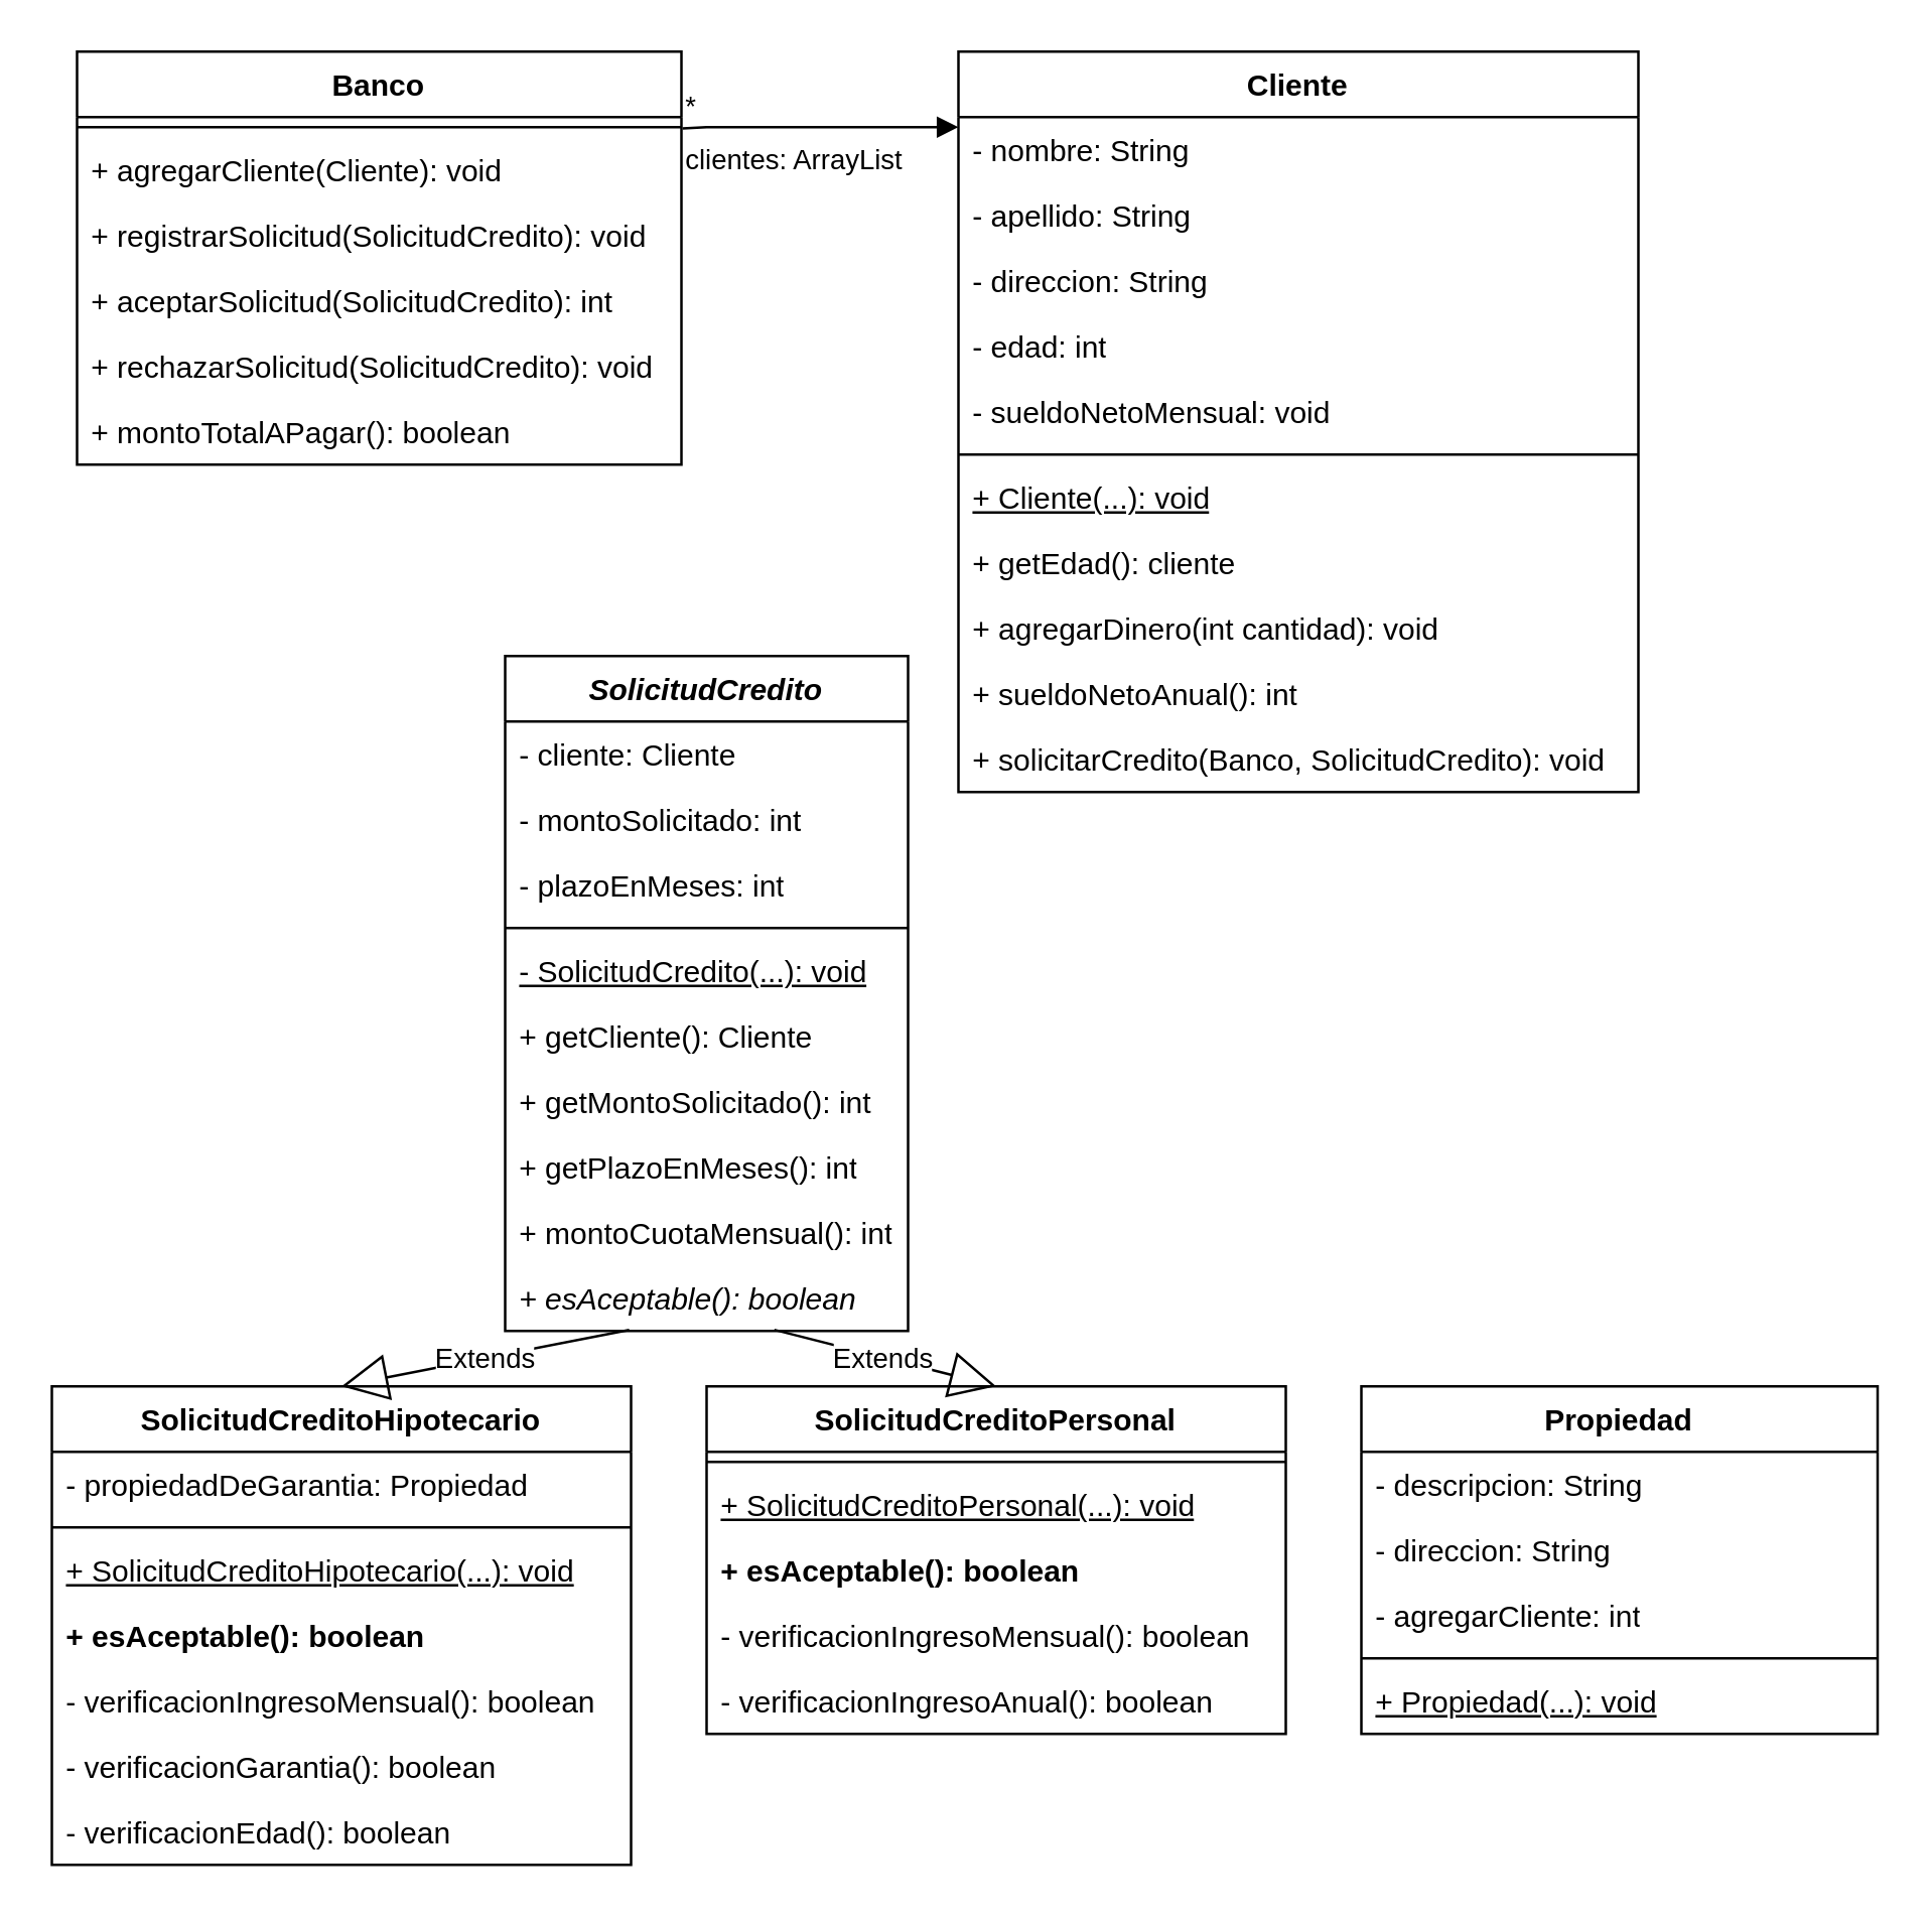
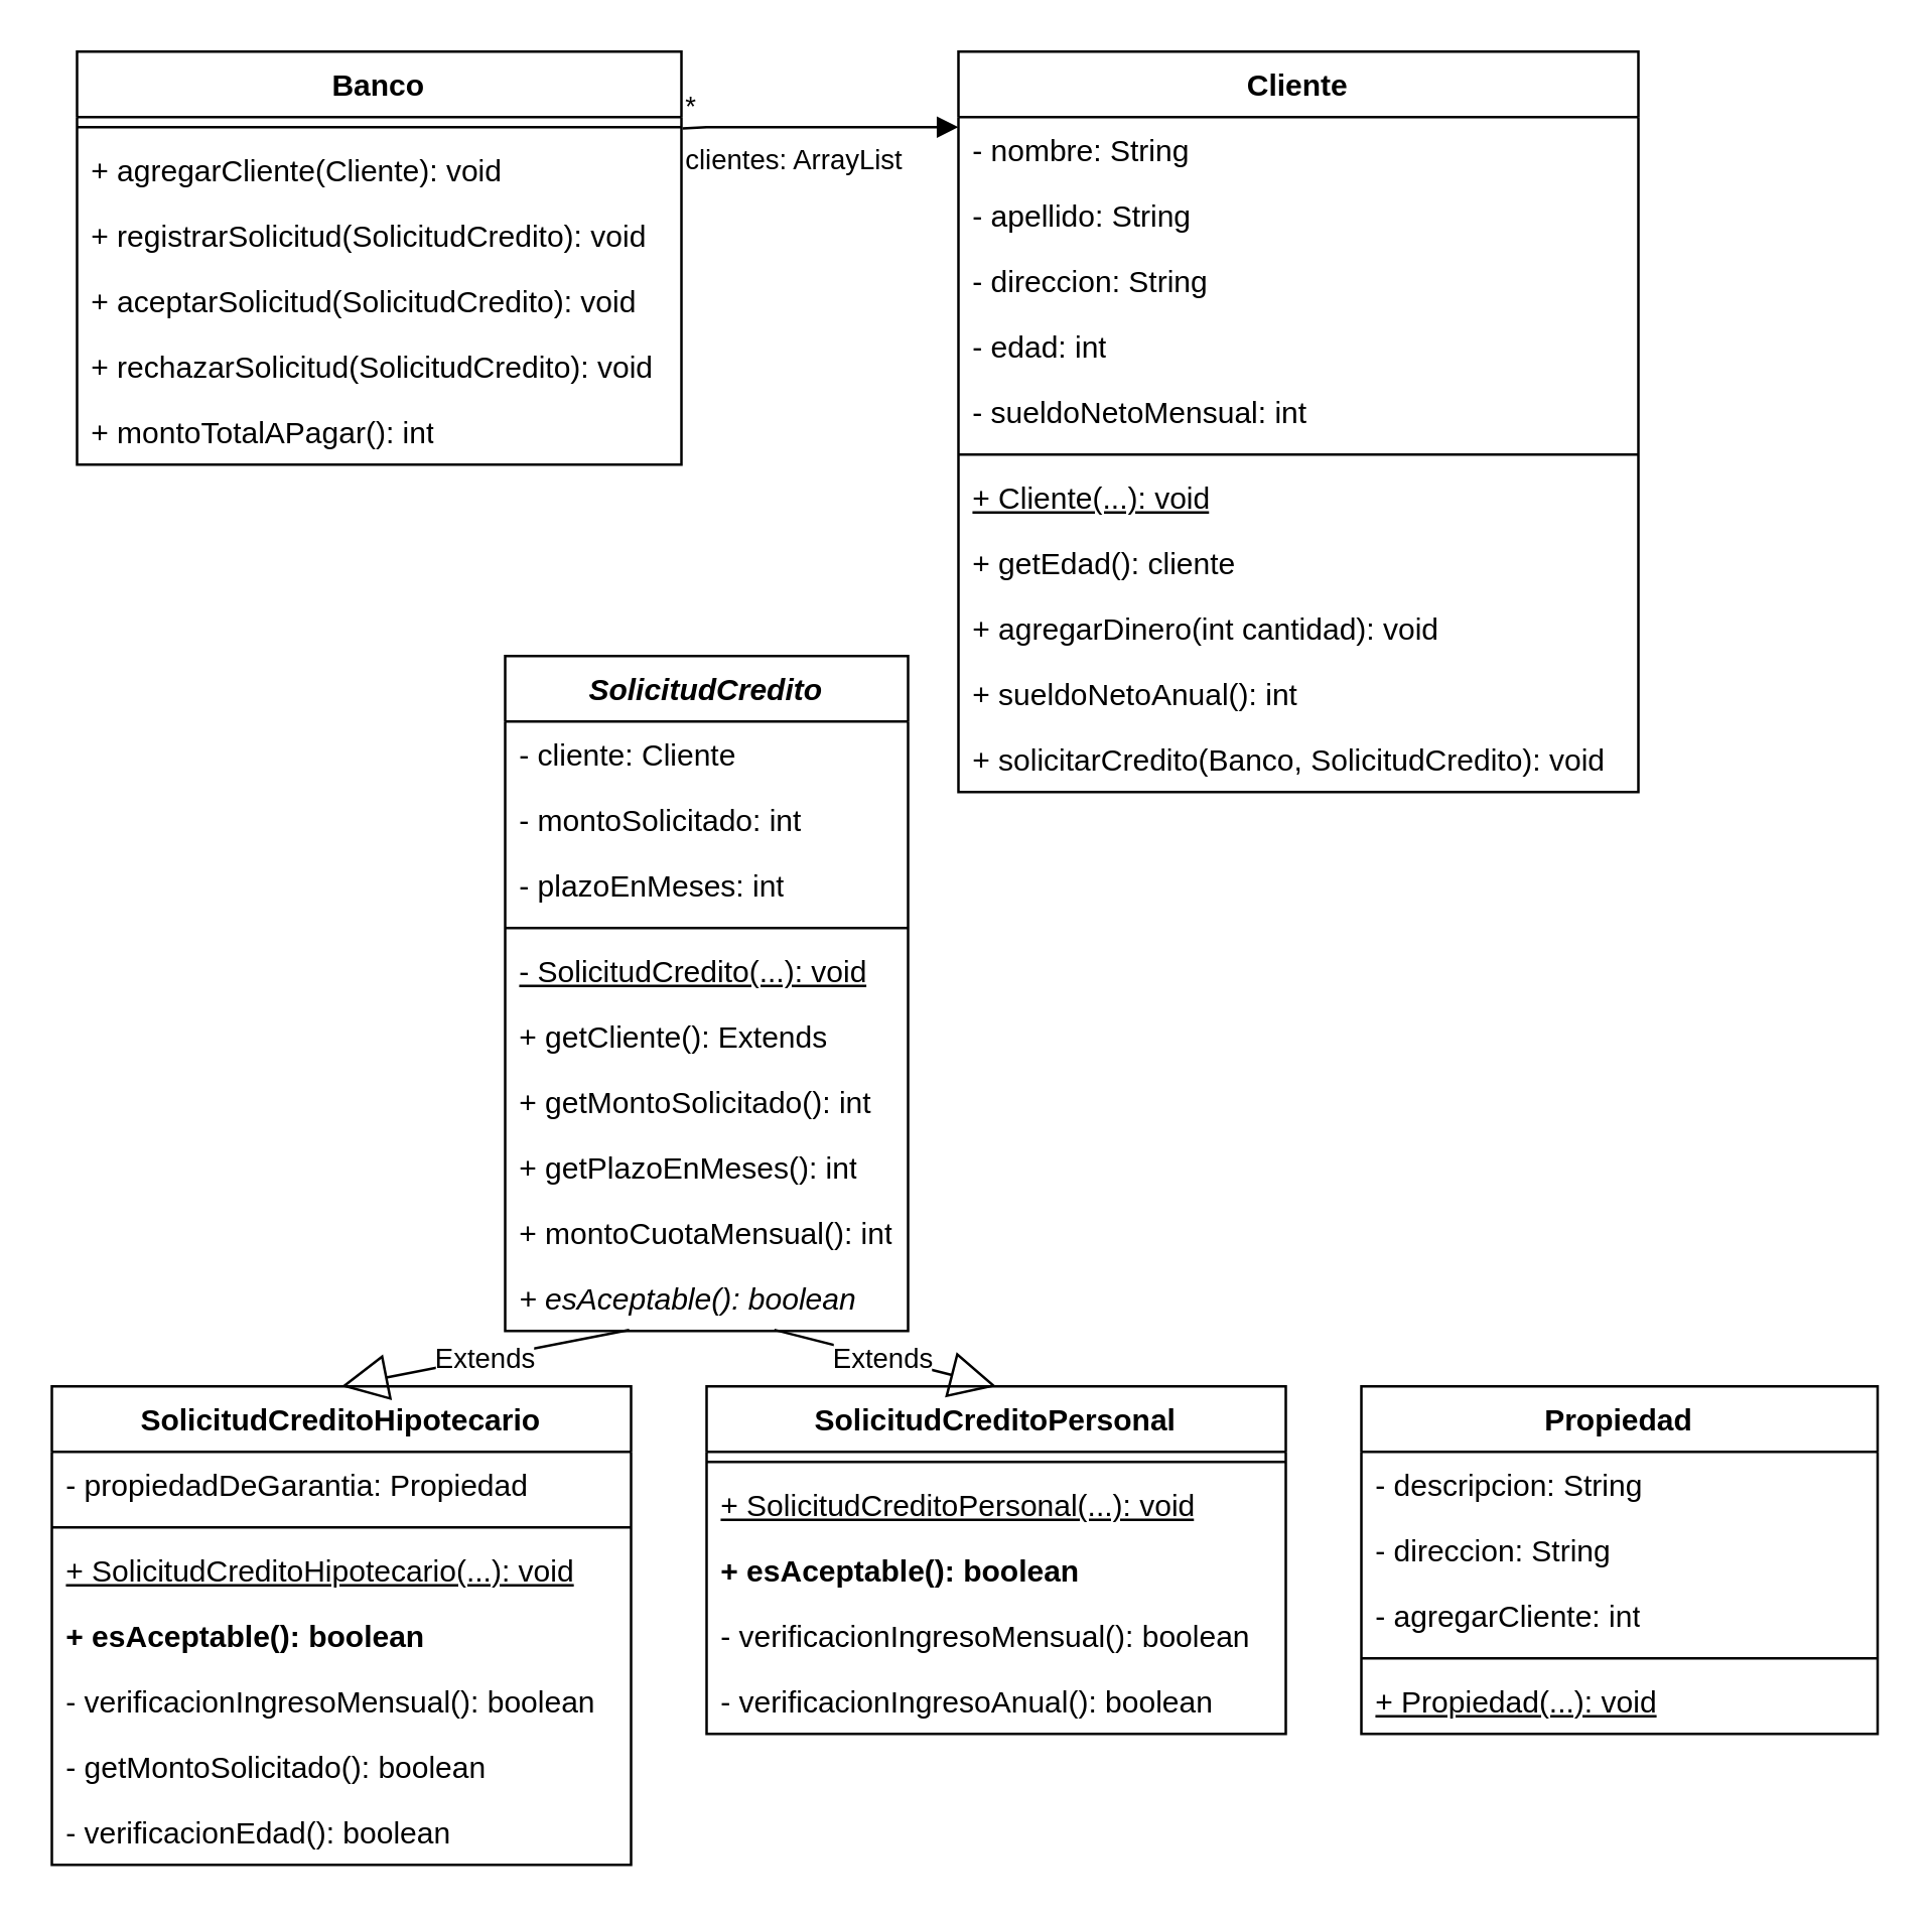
- <mxCell id="6" value="+ aceptarSolicitud(SolicitudCredito): int" style="text;strokeColor=none;fillColor=none;align=left;verticalAlign=top;spacingLeft=4;spacingRight=4;overflow=hidden;rotatable=0;points=[[0,0.5],[1,0.5]];portConstraint=eastwest;whiteSpace=wrap;html=1;" vertex="1" parent="2"><mxGeometry y="86" width="240" height="26" as="geometry" /></mxCell>
+ <mxCell id="6" value="+ aceptarSolicitud(SolicitudCredito): void" style="text;strokeColor=none;fillColor=none;align=left;verticalAlign=top;spacingLeft=4;spacingRight=4;overflow=hidden;rotatable=0;points=[[0,0.5],[1,0.5]];portConstraint=eastwest;whiteSpace=wrap;html=1;" vertex="1" parent="2"><mxGeometry y="86" width="240" height="26" as="geometry" /></mxCell>
- <mxCell id="14" value="- sueldoNetoMensual: void" style="text;strokeColor=none;fillColor=none;align=left;verticalAlign=top;spacingLeft=4;spacingRight=4;overflow=hidden;rotatable=0;points=[[0,0.5],[1,0.5]];portConstraint=eastwest;whiteSpace=wrap;html=1;" vertex="1" parent="9"><mxGeometry y="130" width="270" height="26" as="geometry" /></mxCell>
+ <mxCell id="14" value="- sueldoNetoMensual: int" style="text;strokeColor=none;fillColor=none;align=left;verticalAlign=top;spacingLeft=4;spacingRight=4;overflow=hidden;rotatable=0;points=[[0,0.5],[1,0.5]];portConstraint=eastwest;whiteSpace=wrap;html=1;" vertex="1" parent="9"><mxGeometry y="130" width="270" height="26" as="geometry" /></mxCell>
- <mxCell id="8" value="+ montoTotalAPagar(): boolean" style="text;strokeColor=none;fillColor=none;align=left;verticalAlign=top;spacingLeft=4;spacingRight=4;overflow=hidden;rotatable=0;points=[[0,0.5],[1,0.5]];portConstraint=eastwest;whiteSpace=wrap;html=1;" vertex="1" parent="2"><mxGeometry y="138" width="240" height="26" as="geometry" /></mxCell>
+ <mxCell id="8" value="+ montoTotalAPagar(): int" style="text;strokeColor=none;fillColor=none;align=left;verticalAlign=top;spacingLeft=4;spacingRight=4;overflow=hidden;rotatable=0;points=[[0,0.5],[1,0.5]];portConstraint=eastwest;whiteSpace=wrap;html=1;" vertex="1" parent="2"><mxGeometry y="138" width="240" height="26" as="geometry" /></mxCell>
- <mxCell id="27" value="+ getCliente(): Cliente" style="text;strokeColor=none;fillColor=none;align=left;verticalAlign=top;spacingLeft=4;spacingRight=4;overflow=hidden;rotatable=0;points=[[0,0.5],[1,0.5]];portConstraint=eastwest;whiteSpace=wrap;html=1;" vertex="1" parent="21"><mxGeometry y="138" width="160" height="26" as="geometry" /></mxCell>
+ <mxCell id="27" value="+ getCliente(): Extends" style="text;strokeColor=none;fillColor=none;align=left;verticalAlign=top;spacingLeft=4;spacingRight=4;overflow=hidden;rotatable=0;points=[[0,0.5],[1,0.5]];portConstraint=eastwest;whiteSpace=wrap;html=1;" vertex="1" parent="21"><mxGeometry y="138" width="160" height="26" as="geometry" /></mxCell>
- <mxCell id="44" value="- verificacionGarantia(): boolean" style="text;strokeColor=none;fillColor=none;align=left;verticalAlign=top;spacingLeft=4;spacingRight=4;overflow=hidden;rotatable=0;points=[[0,0.5],[1,0.5]];portConstraint=eastwest;whiteSpace=wrap;html=1;" vertex="1" parent="38"><mxGeometry y="138" width="230" height="26" as="geometry" /></mxCell>
+ <mxCell id="44" value="- getMontoSolicitado(): boolean" style="text;strokeColor=none;fillColor=none;align=left;verticalAlign=top;spacingLeft=4;spacingRight=4;overflow=hidden;rotatable=0;points=[[0,0.5],[1,0.5]];portConstraint=eastwest;whiteSpace=wrap;html=1;" vertex="1" parent="38"><mxGeometry y="138" width="230" height="26" as="geometry" /></mxCell>
